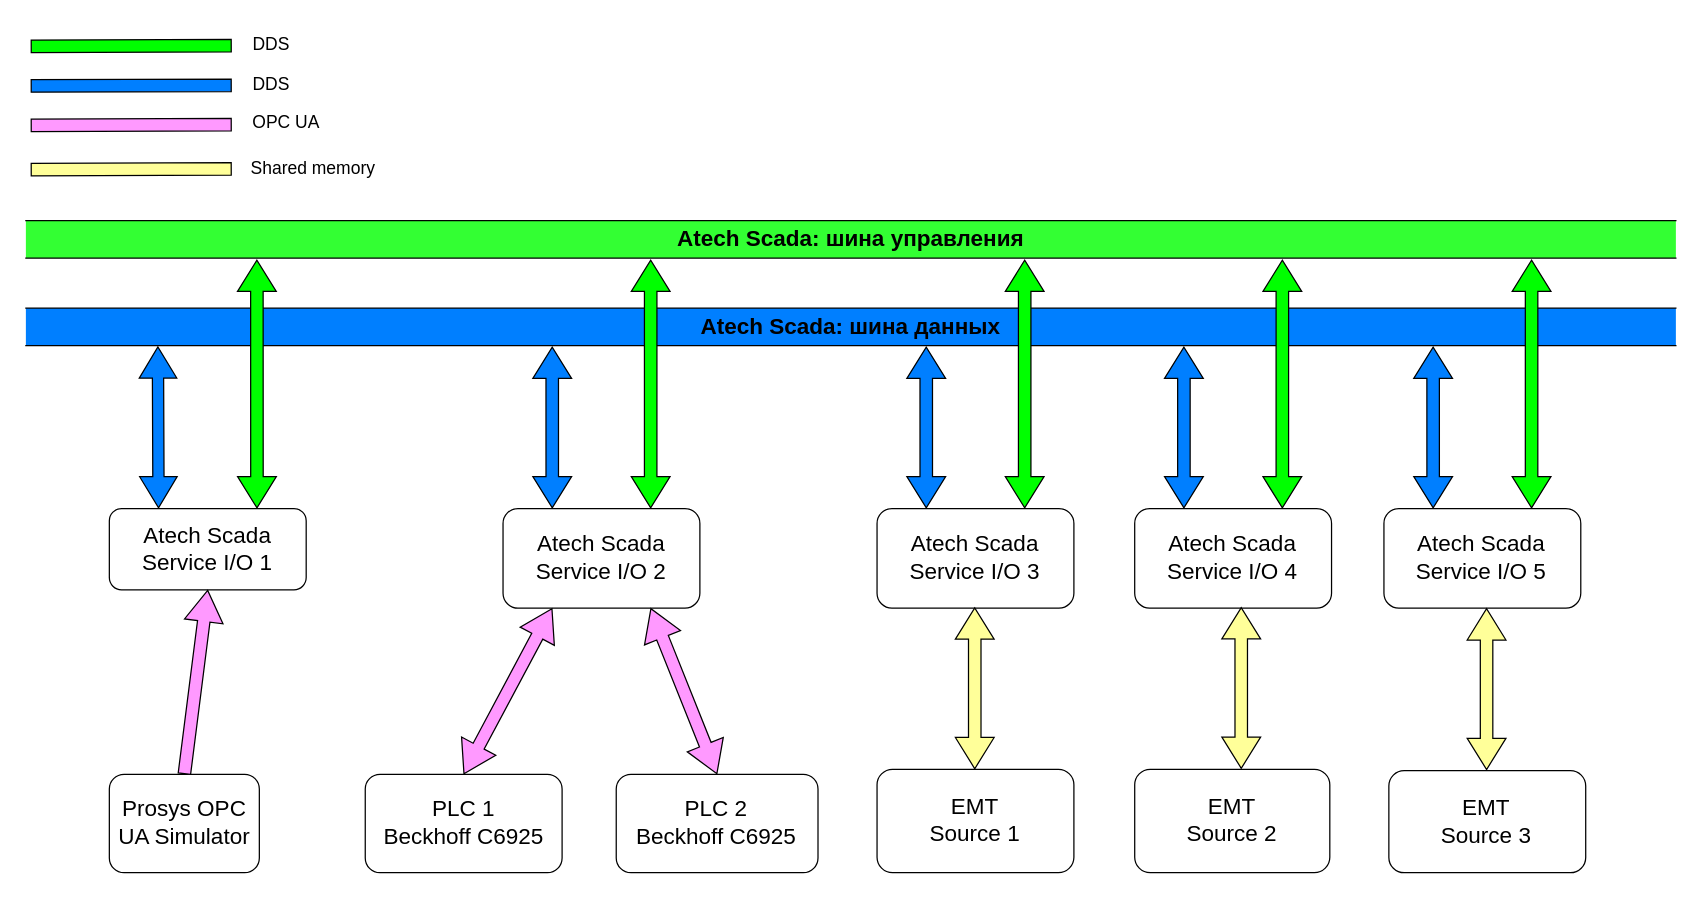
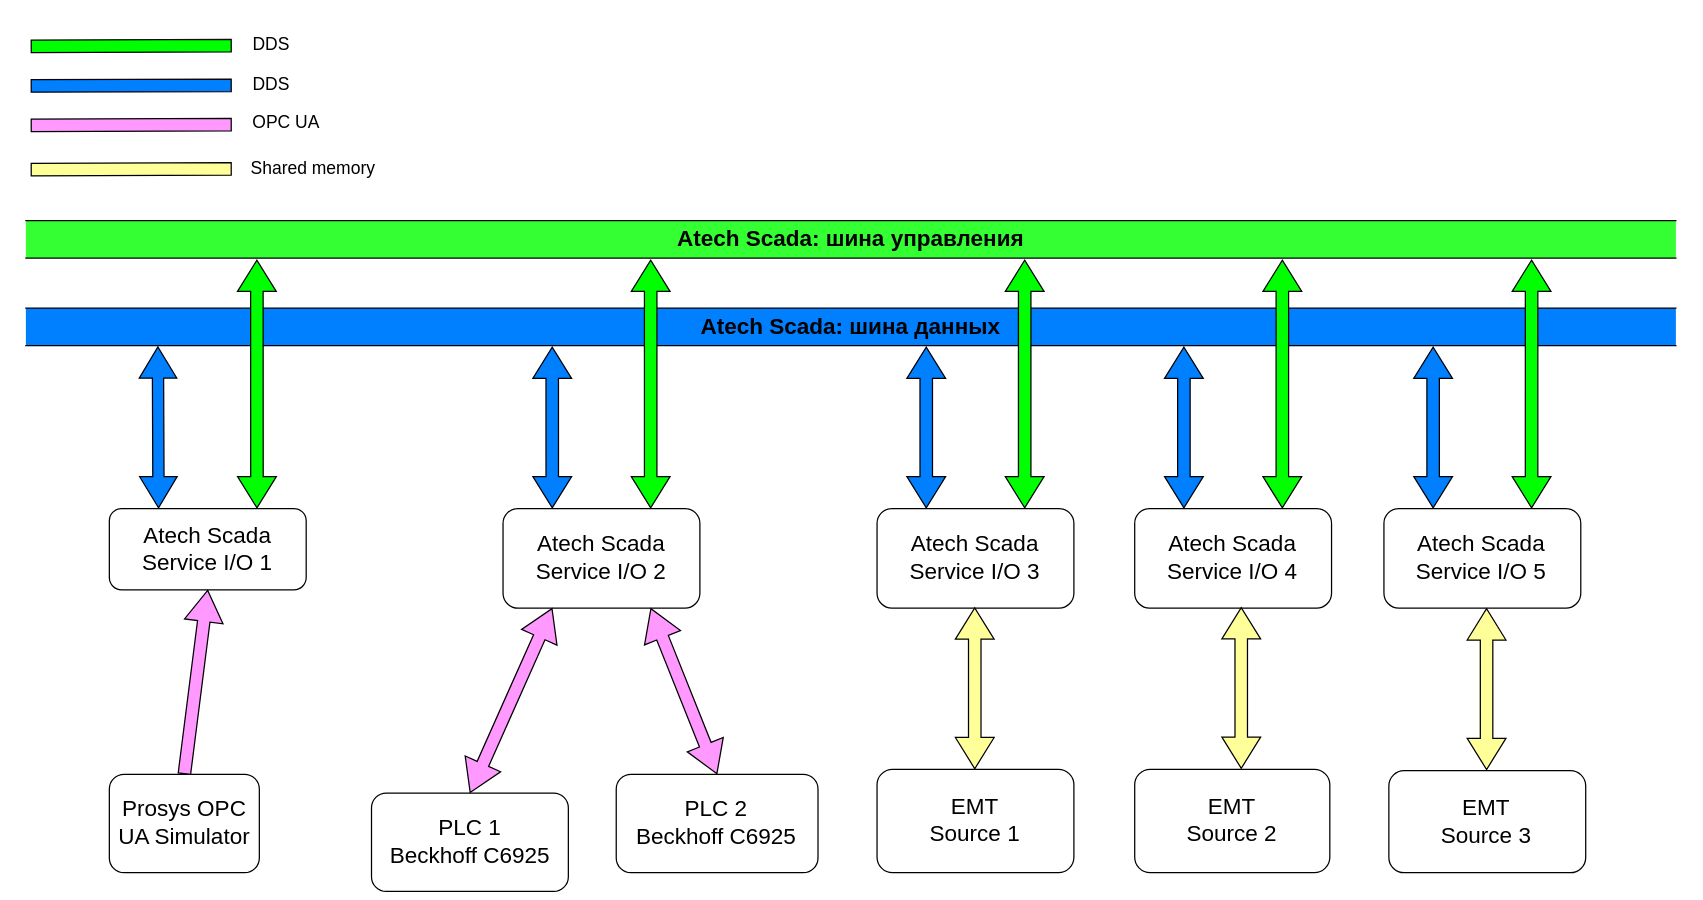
- <mxCell id="5" value="PLC 1&lt;br&gt;Beckhoff C6925" style="rounded=1;whiteSpace=wrap;html=1;fontSize=18;fillColor=#FFFFFF;" parent="1" vertex="1"><mxGeometry x="291.5" y="618.91" width="157.48" height="78.74" as="geometry" /></mxCell>
+ <mxCell id="5" value="PLC 1&lt;br&gt;Beckhoff C6925" style="rounded=1;whiteSpace=wrap;html=1;fontSize=18;fillColor=#FFFFFF;" parent="1" vertex="1"><mxGeometry x="296.5" y="633.91" width="157.48" height="78.74" as="geometry" /></mxCell>
